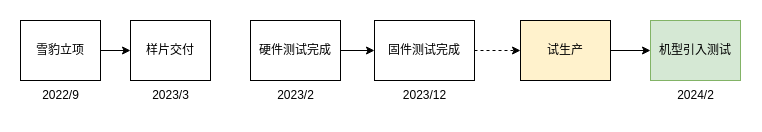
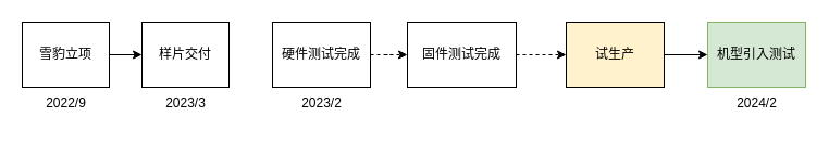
- <mxCell id="6" value="" style="edgeStyle=orthogonalEdgeStyle;rounded=0;orthogonalLoop=1;jettySize=auto;html=1;" edge="1" parent="1" source="5" target="8"><mxGeometry relative="1" as="geometry"><mxPoint x="420" y="50" as="sourcePoint" /><mxPoint x="590" y="50" as="targetPoint" /></mxGeometry></mxCell>
+ <mxCell id="6" value="" style="edgeStyle=orthogonalEdgeStyle;rounded=0;orthogonalLoop=1;jettySize=auto;html=1;dashed=1;" edge="1" parent="1" source="5" target="8"><mxGeometry relative="1" as="geometry"><mxPoint x="420" y="50" as="sourcePoint" /><mxPoint x="590" y="50" as="targetPoint" /></mxGeometry></mxCell>
- <mxCell id="15" value="2023/12" style="text;html=1;align=center;verticalAlign=middle;resizable=0;points=[];autosize=1;strokeColor=none;fillColor=none;" vertex="1" parent="1"><mxGeometry x="389" y="80" width="70" height="30" as="geometry" /></mxCell>
